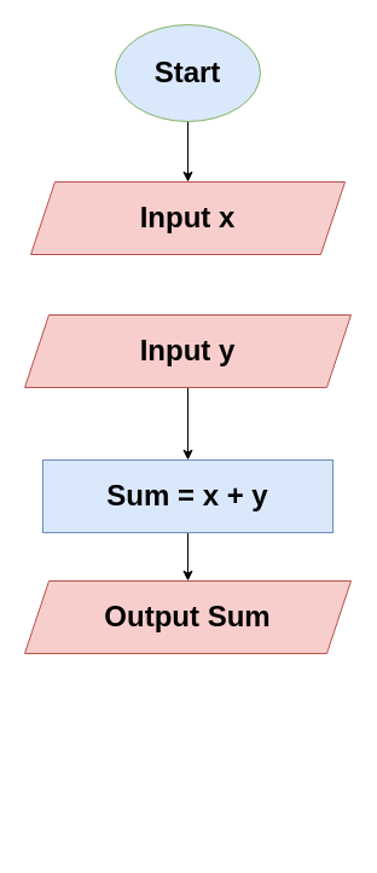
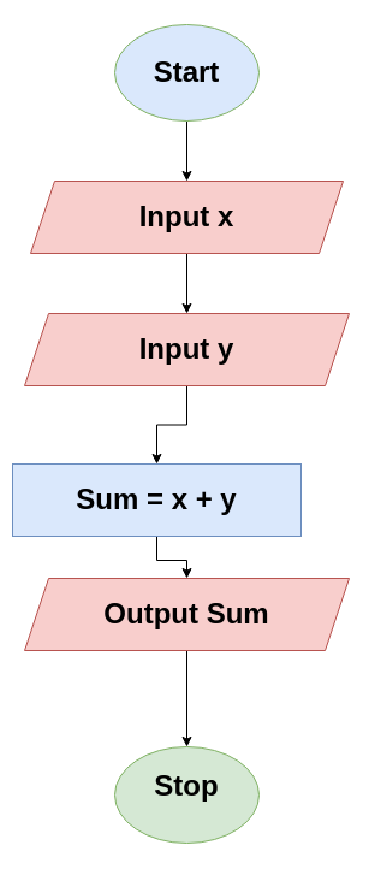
+ <mxCell id="4" value="" style="edgeStyle=orthogonalEdgeStyle;rounded=0;orthogonalLoop=1;jettySize=auto;html=1;" parent="1" source="5" target="7" edge="1"><mxGeometry relative="1" as="geometry" /></mxCell>
- <mxCell id="9" value="&lt;h1&gt;Sum = x + y&lt;/h1&gt;" style="whiteSpace=wrap;html=1;fillColor=#dae8fc;strokeColor=#6c8ebf;" parent="1" vertex="1"><mxGeometry x="35" y="380" width="240" height="60" as="geometry" /></mxCell>
+ <mxCell id="9" value="&lt;h1&gt;Sum = x + y&lt;/h1&gt;" style="whiteSpace=wrap;html=1;fillColor=#dae8fc;strokeColor=#6c8ebf;" parent="1" vertex="1"><mxGeometry x="10" y="385" width="240" height="60" as="geometry" /></mxCell>
+ <mxCell id="10" value="" style="edgeStyle=orthogonalEdgeStyle;rounded=0;orthogonalLoop=1;jettySize=auto;html=1;" parent="1" source="11" target="12" edge="1"><mxGeometry relative="1" as="geometry" /></mxCell>
+ <mxCell id="12" value="&lt;h1&gt;Stop&lt;/h1&gt;&lt;div&gt;&lt;br&gt;&lt;/div&gt;" style="ellipse;whiteSpace=wrap;html=1;fillColor=#d5e8d4;strokeColor=#82b366;" parent="1" vertex="1"><mxGeometry x="95" y="620" width="120" height="80" as="geometry" /></mxCell>
